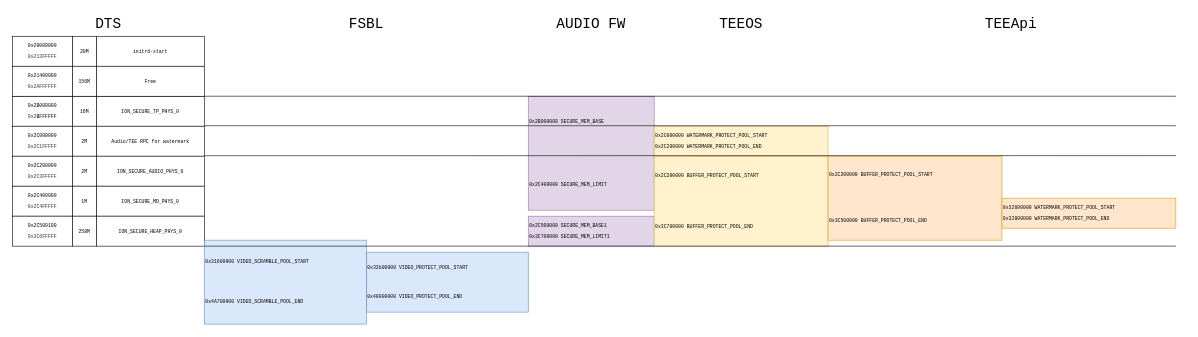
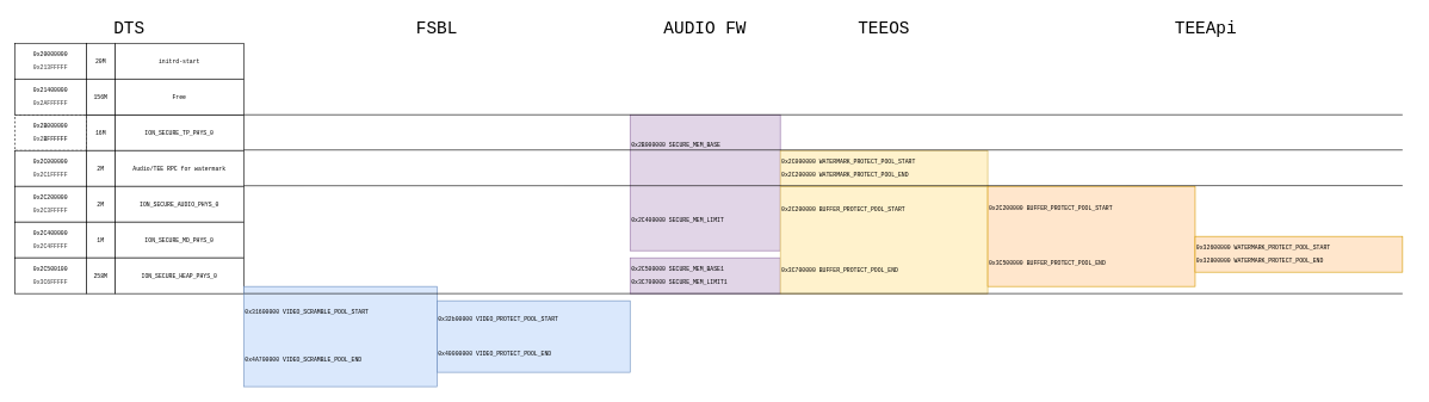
- <mxCell id="5" value="0x2B000000&lt;br style=&quot;font-size: 8px;&quot;&gt;&lt;br style=&quot;font-size: 8px;&quot;&gt;&lt;span style=&quot;color: rgb(51, 51, 51); font-size: 8px; text-align: left; background-color: rgb(255, 255, 255);&quot;&gt;0x&lt;/span&gt;&lt;font color=&quot;#333333&quot; style=&quot;font-size: 8px;&quot;&gt;2&lt;/font&gt;BFFFFFF" style="rounded=0;whiteSpace=wrap;html=1;fontSize=8;fontFamily=Courier New;" vertex="1" parent="1"><mxGeometry x="20" y="160" width="100" height="50" as="geometry" /></mxCell>
+ <mxCell id="5" value="0x2B000000&lt;br style=&quot;font-size: 8px;&quot;&gt;&lt;br style=&quot;font-size: 8px;&quot;&gt;&lt;span style=&quot;color: rgb(51, 51, 51); font-size: 8px; text-align: left; background-color: rgb(255, 255, 255);&quot;&gt;0x&lt;/span&gt;&lt;font color=&quot;#333333&quot; style=&quot;font-size: 8px;&quot;&gt;2&lt;/font&gt;BFFFFFF" style="rounded=0;whiteSpace=wrap;html=1;fontSize=8;fontFamily=Courier New;dashed=1;" vertex="1" parent="1"><mxGeometry x="20" y="160" width="100" height="50" as="geometry" /></mxCell>
